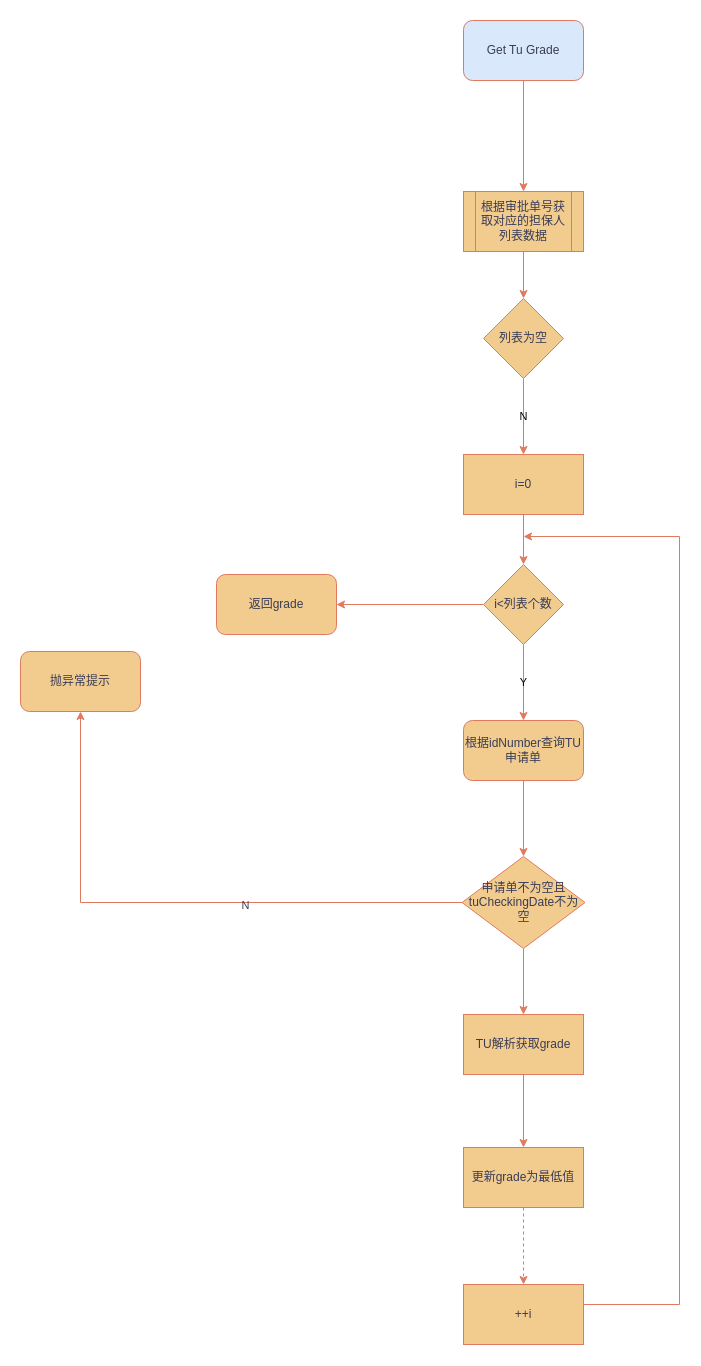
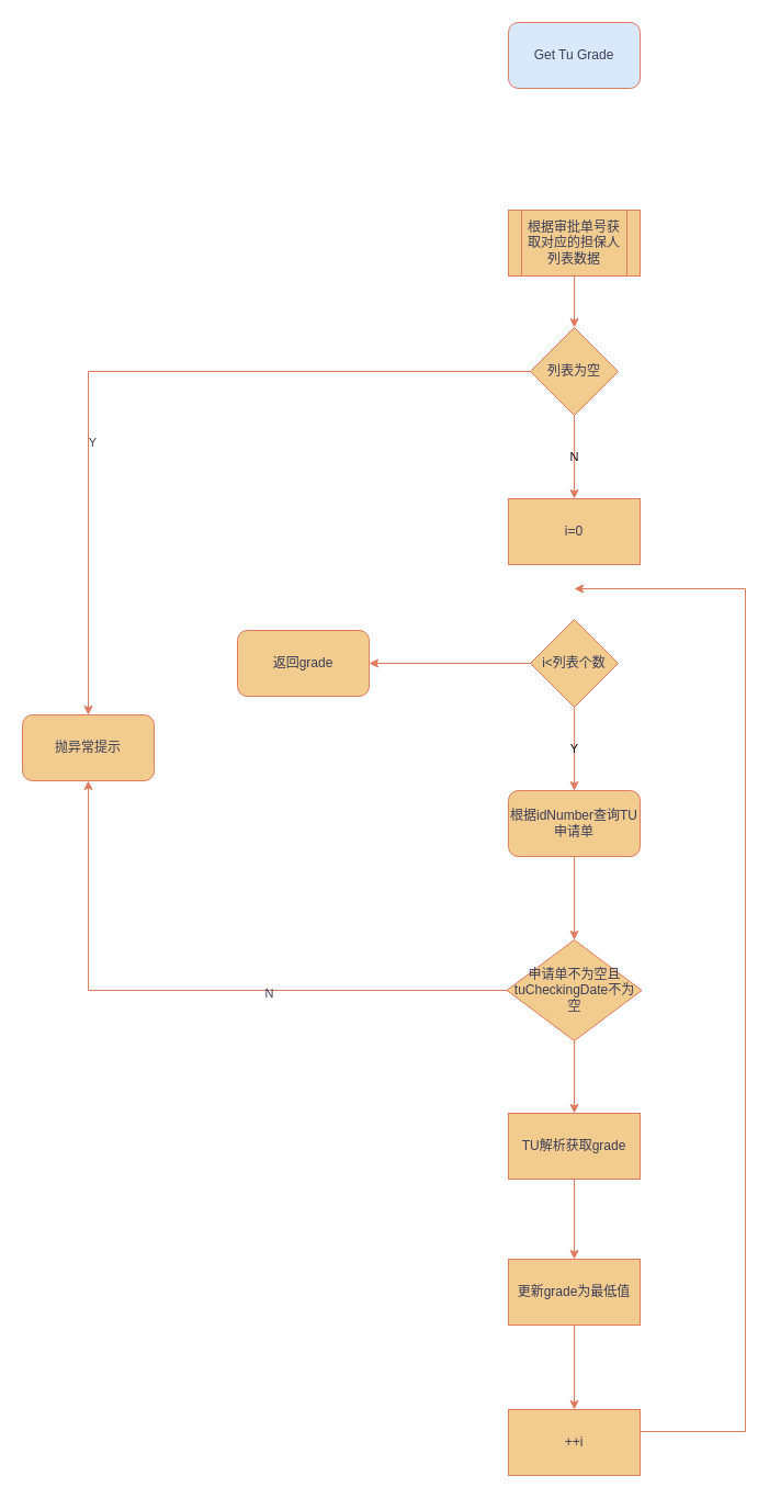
- <mxCell id="2" style="edgeStyle=orthogonalEdgeStyle;rounded=0;orthogonalLoop=1;jettySize=auto;html=1;exitX=0.5;exitY=1;exitDx=0;exitDy=0;entryX=0.5;entryY=0;entryDx=0;entryDy=0;labelBackgroundColor=none;strokeColor=#E07A5F;fontColor=default;" edge="1" parent="1" source="3" target="5"><mxGeometry relative="1" as="geometry"><mxPoint x="523" y="140" as="targetPoint" /></mxGeometry></mxCell>
+ <mxCell id="12" style="edgeStyle=orthogonalEdgeStyle;rounded=0;orthogonalLoop=1;jettySize=auto;html=1;exitX=0;exitY=0.5;exitDx=0;exitDy=0;labelBackgroundColor=none;strokeColor=#E07A5F;fontColor=default;" edge="1" parent="1" source="15" target="16"><mxGeometry relative="1" as="geometry" /></mxCell>
+ <mxCell id="13" value="Y" style="edgeLabel;html=1;align=center;verticalAlign=middle;resizable=0;points=[];labelBackgroundColor=none;fontColor=#393C56;" vertex="1" connectable="0" parent="12"><mxGeometry x="0.305" y="3" relative="1" as="geometry"><mxPoint as="offset" /></mxGeometry></mxCell>
- <mxCell id="17" style="edgeStyle=orthogonalEdgeStyle;rounded=0;orthogonalLoop=1;jettySize=auto;html=1;exitX=0.5;exitY=1;exitDx=0;exitDy=0;labelBackgroundColor=none;strokeColor=#E07A5F;fontColor=default;" edge="1" parent="1" source="18" target="21"><mxGeometry relative="1" as="geometry" /></mxCell>
- <mxCell id="22" style="edgeStyle=orthogonalEdgeStyle;rounded=0;orthogonalLoop=1;jettySize=auto;html=1;exitX=0.5;exitY=1;exitDx=0;exitDy=0;entryX=0.5;entryY=0;entryDx=0;entryDy=0;labelBackgroundColor=none;strokeColor=#E07A5F;fontColor=default;dashed=1;" edge="1" parent="1" source="23" target="25"><mxGeometry relative="1" as="geometry" /></mxCell>
+ <mxCell id="22" style="edgeStyle=orthogonalEdgeStyle;rounded=0;orthogonalLoop=1;jettySize=auto;html=1;exitX=0.5;exitY=1;exitDx=0;exitDy=0;entryX=0.5;entryY=0;entryDx=0;entryDy=0;labelBackgroundColor=none;strokeColor=#E07A5F;fontColor=default;" edge="1" parent="1" source="23" target="25"><mxGeometry relative="1" as="geometry" /></mxCell>
